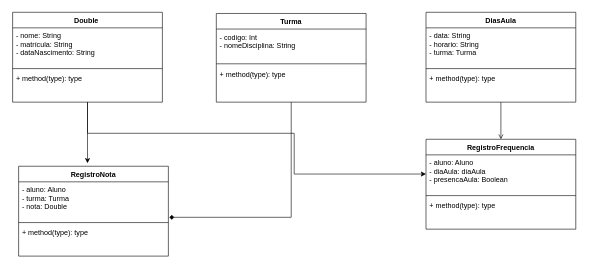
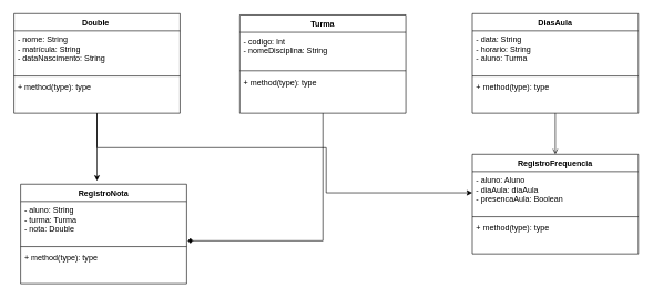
- <mxCell id="14" value="- data: String&#10;- horario: String&#10;- turma: Turma&#10;" style="text;strokeColor=none;fillColor=none;align=left;verticalAlign=top;spacingLeft=4;spacingRight=4;overflow=hidden;rotatable=0;points=[[0,0.5],[1,0.5]];portConstraint=eastwest;" vertex="1" parent="13"><mxGeometry y="26" width="250" height="64" as="geometry" /></mxCell>
+ <mxCell id="14" value="- data: String&#10;- horario: String&#10;- aluno: Turma&#10;" style="text;strokeColor=none;fillColor=none;align=left;verticalAlign=top;spacingLeft=4;spacingRight=4;overflow=hidden;rotatable=0;points=[[0,0.5],[1,0.5]];portConstraint=eastwest;" vertex="1" parent="13"><mxGeometry y="26" width="250" height="64" as="geometry" /></mxCell>
- <mxCell id="22" value="- aluno: Aluno&#10;- turma: Turma&#10;- nota: Double" style="text;strokeColor=none;fillColor=none;align=left;verticalAlign=top;spacingLeft=4;spacingRight=4;overflow=hidden;rotatable=0;points=[[0,0.5],[1,0.5]];portConstraint=eastwest;" vertex="1" parent="21"><mxGeometry y="26" width="250" height="64" as="geometry" /></mxCell>
+ <mxCell id="22" value="- aluno: String&#10;- turma: Turma&#10;- nota: Double" style="text;strokeColor=none;fillColor=none;align=left;verticalAlign=top;spacingLeft=4;spacingRight=4;overflow=hidden;rotatable=0;points=[[0,0.5],[1,0.5]];portConstraint=eastwest;" vertex="1" parent="21"><mxGeometry y="26" width="250" height="64" as="geometry" /></mxCell>
